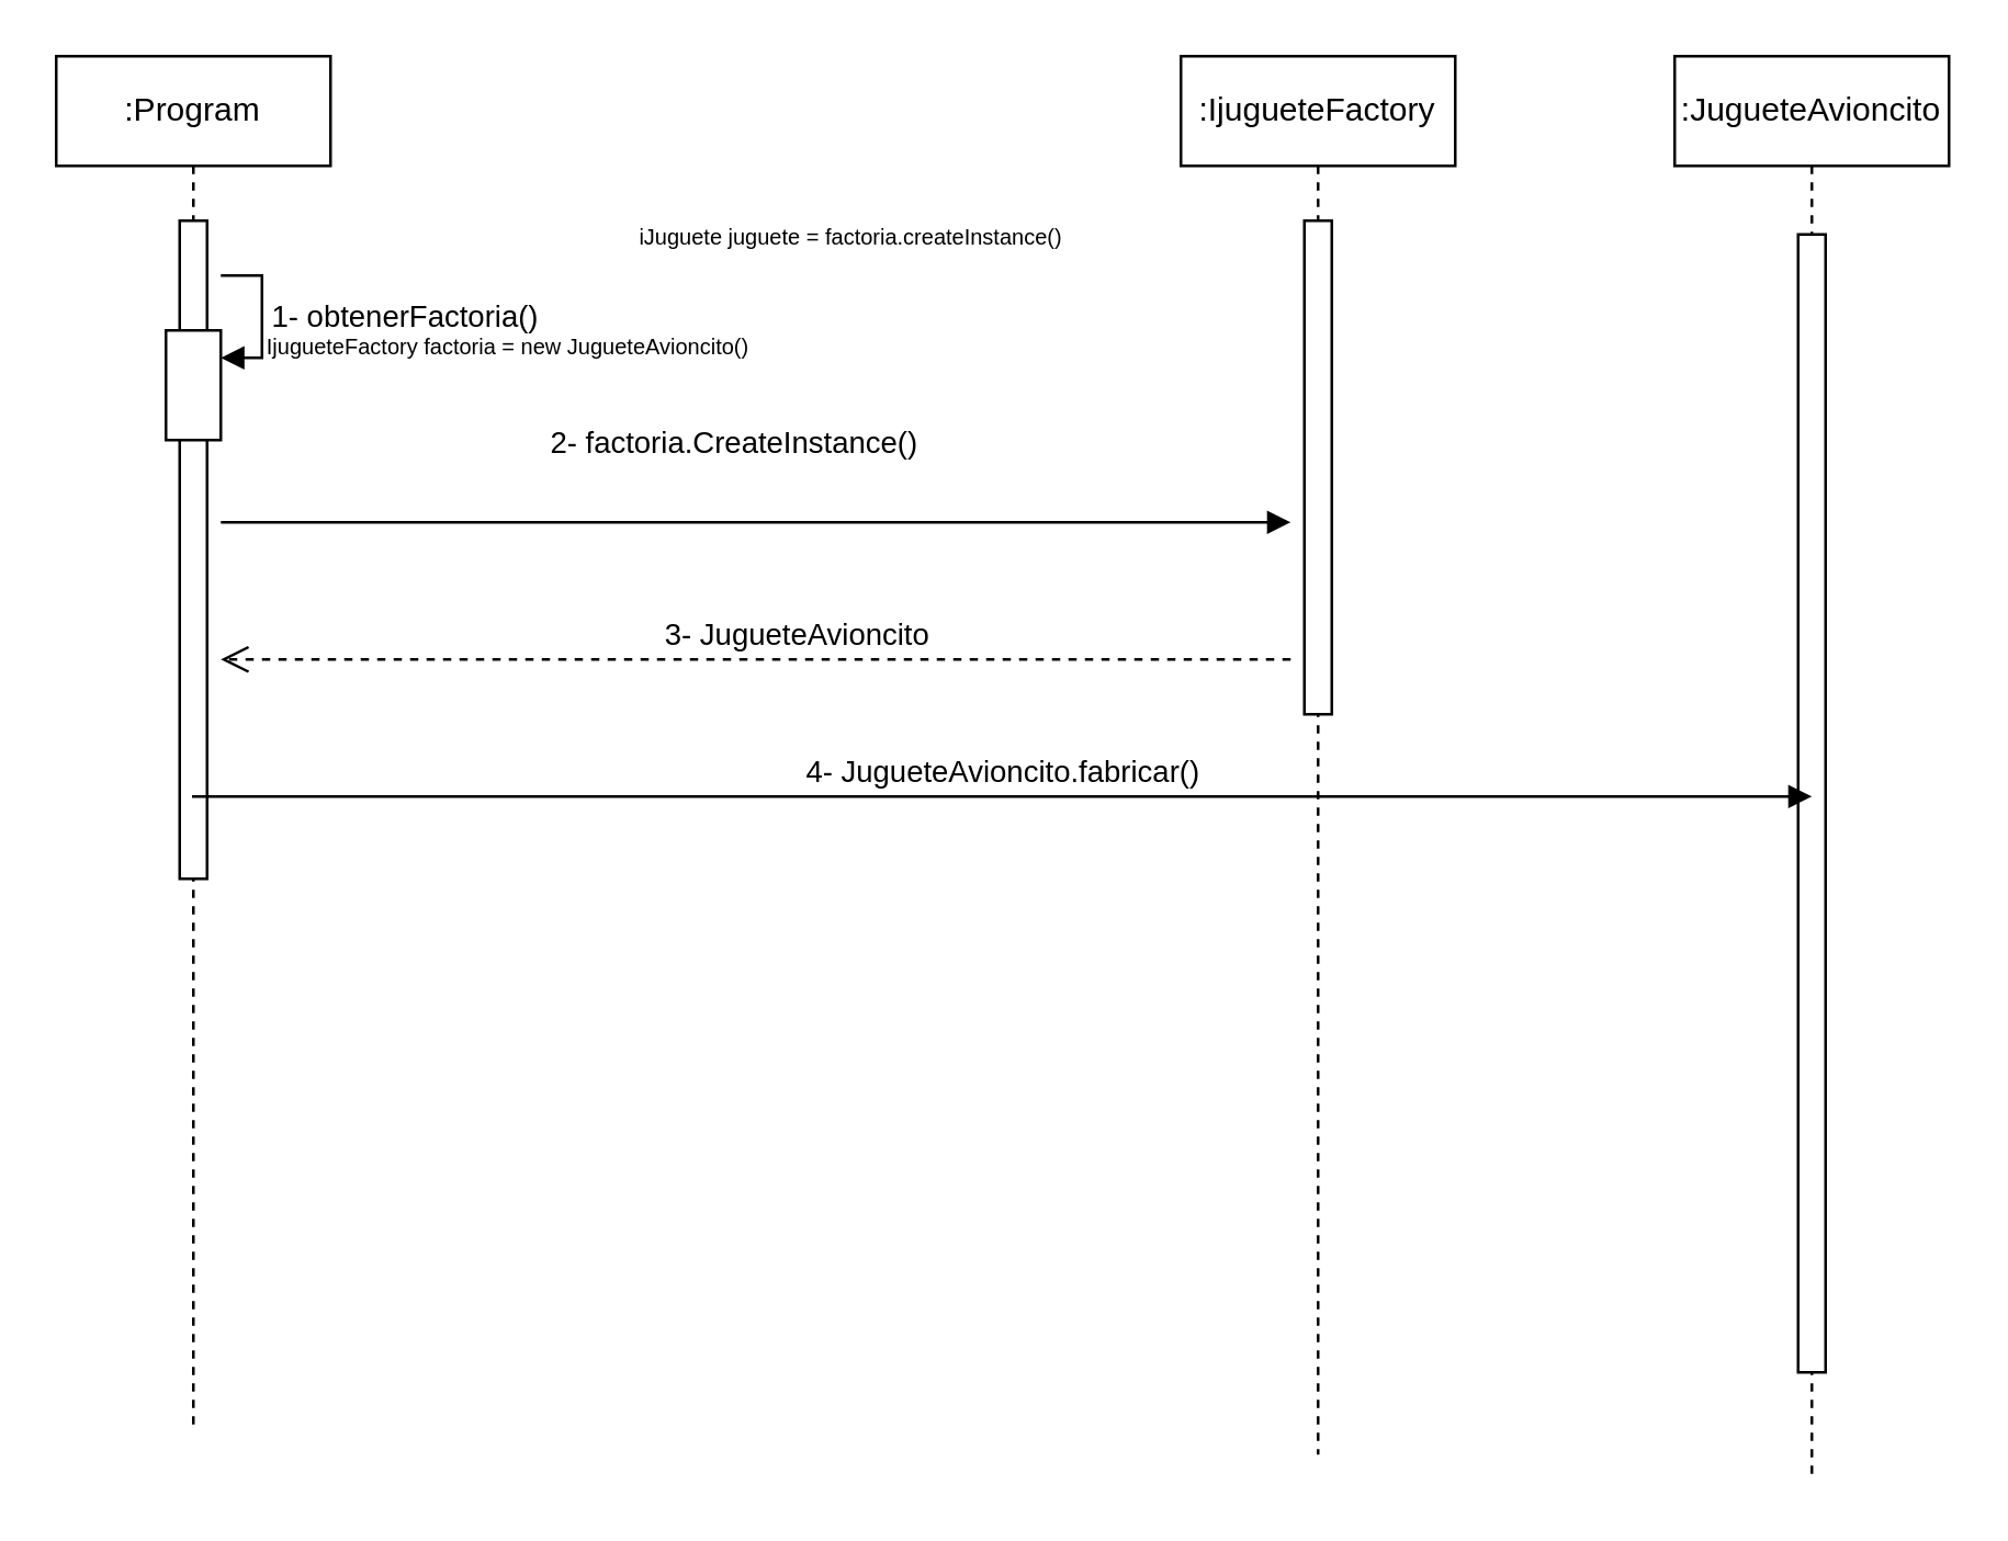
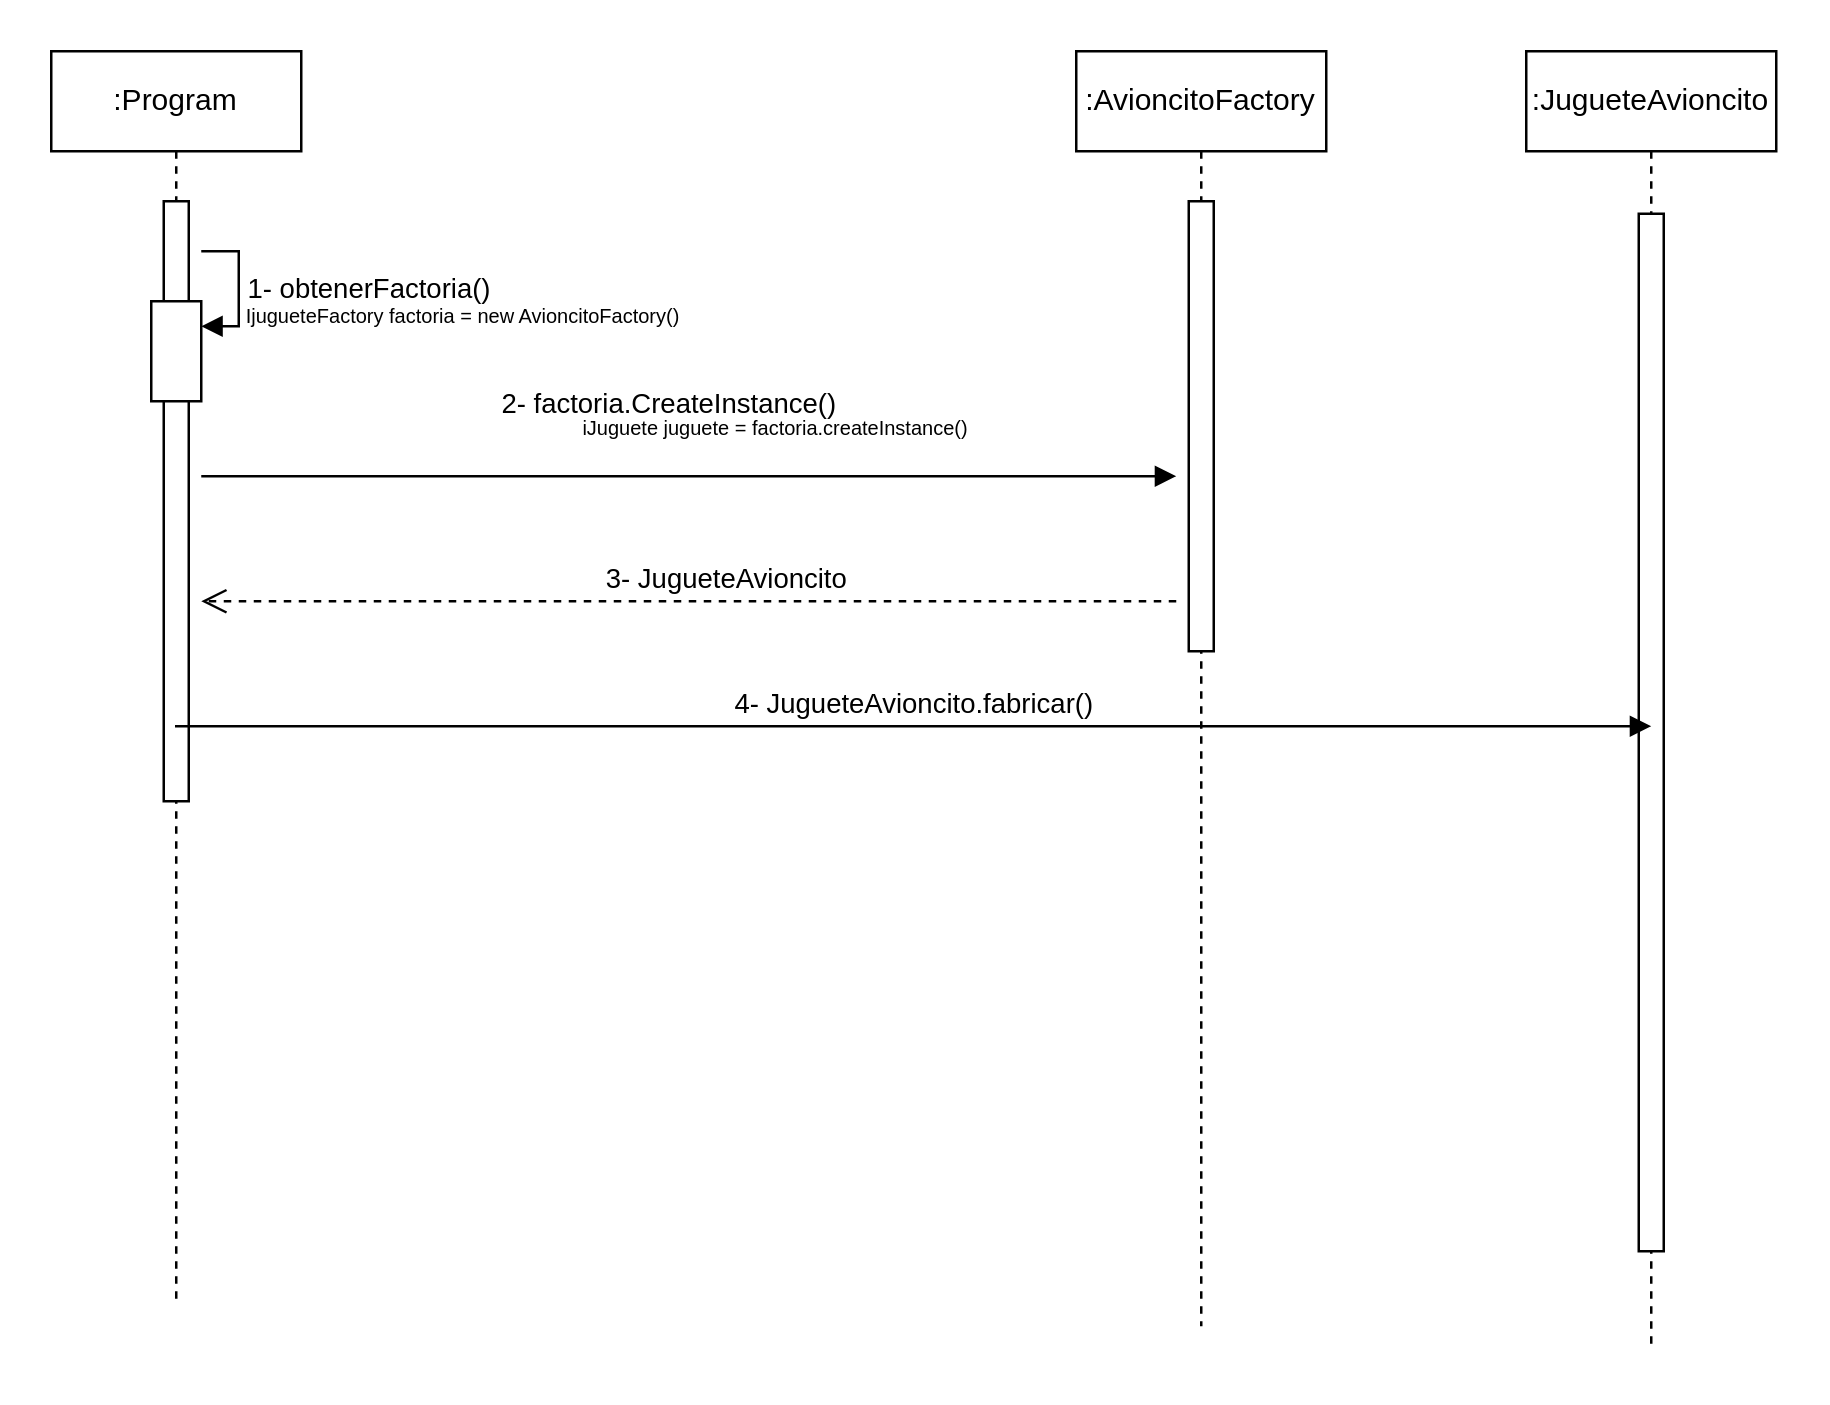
- <mxCell id="6" value=":IjugueteFactory" style="shape=umlLifeline;perimeter=lifelinePerimeter;whiteSpace=wrap;html=1;container=1;dropTarget=0;collapsible=0;recursiveResize=0;outlineConnect=0;portConstraint=eastwest;newEdgeStyle={&quot;edgeStyle&quot;:&quot;elbowEdgeStyle&quot;,&quot;elbow&quot;:&quot;vertical&quot;,&quot;curved&quot;:0,&quot;rounded&quot;:0};" vertex="1" parent="1"><mxGeometry x="430" width="100" height="510" as="geometry" y="20" /></mxCell>
+ <mxCell id="6" value=":AvioncitoFactory" style="shape=umlLifeline;perimeter=lifelinePerimeter;whiteSpace=wrap;html=1;container=1;dropTarget=0;collapsible=0;recursiveResize=0;outlineConnect=0;portConstraint=eastwest;newEdgeStyle={&quot;edgeStyle&quot;:&quot;elbowEdgeStyle&quot;,&quot;elbow&quot;:&quot;vertical&quot;,&quot;curved&quot;:0,&quot;rounded&quot;:0};" vertex="1" parent="1"><mxGeometry x="430" width="100" height="510" as="geometry" y="20" /></mxCell>
- <mxCell id="9" value="&lt;font style=&quot;font-size: 8px;&quot;&gt;iJuguete juguete = factoria.createInstance()&lt;/font&gt;" style="text;html=1;strokeColor=none;fillColor=none;align=center;verticalAlign=middle;whiteSpace=wrap;rounded=0;" vertex="1" parent="1"><mxGeometry x="230" y="75" width="160" height="20" as="geometry" /></mxCell>
+ <mxCell id="9" value="&lt;font style=&quot;font-size: 8px;&quot;&gt;iJuguete juguete = factoria.createInstance()&lt;/font&gt;" style="text;html=1;strokeColor=none;fillColor=none;align=center;verticalAlign=middle;whiteSpace=wrap;rounded=0;" vertex="1" parent="1"><mxGeometry x="230" y="160" width="160" height="20" as="geometry" /></mxCell>
- <mxCell id="10" value="&lt;font style=&quot;font-size: 8px;&quot;&gt;IjugueteFactory factoria = new JugueteAvioncito()&lt;/font&gt;" style="text;html=1;strokeColor=none;fillColor=none;align=center;verticalAlign=middle;whiteSpace=wrap;rounded=0;" vertex="1" parent="1"><mxGeometry x="50" y="110" width="270" height="30" as="geometry" /></mxCell>
+ <mxCell id="10" value="&lt;font style=&quot;font-size: 8px;&quot;&gt;IjugueteFactory factoria = new AvioncitoFactory()&lt;/font&gt;" style="text;html=1;strokeColor=none;fillColor=none;align=center;verticalAlign=middle;whiteSpace=wrap;rounded=0;" vertex="1" parent="1"><mxGeometry x="50" y="110" width="270" height="30" as="geometry" /></mxCell>
